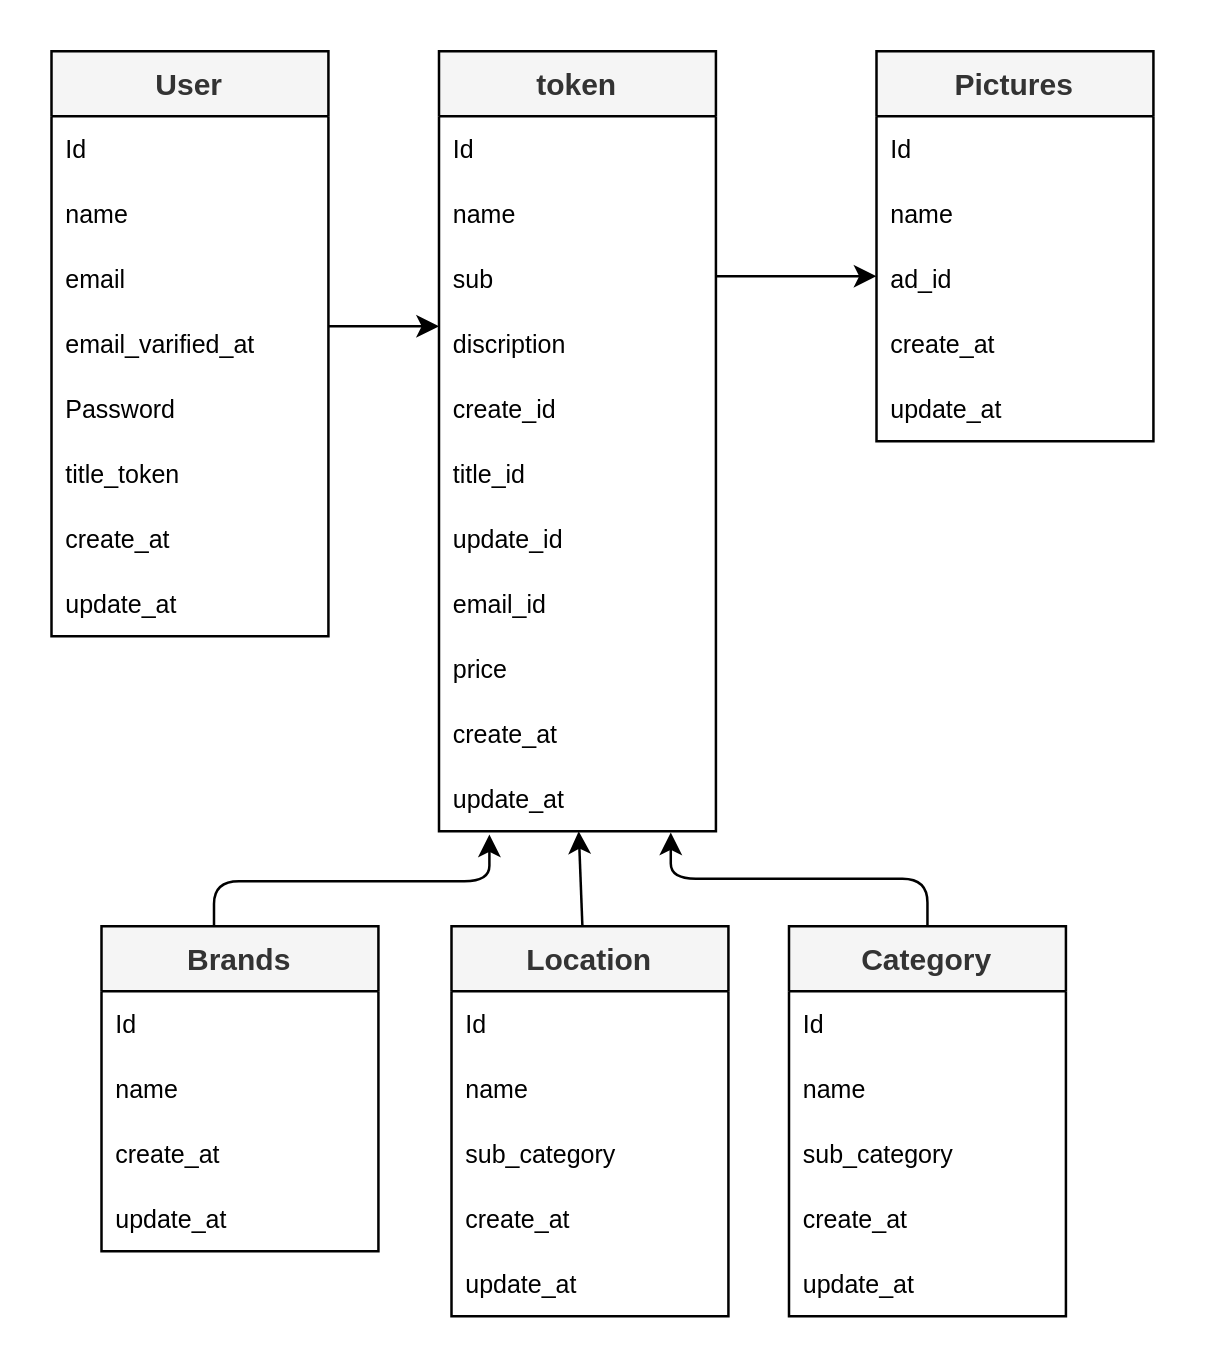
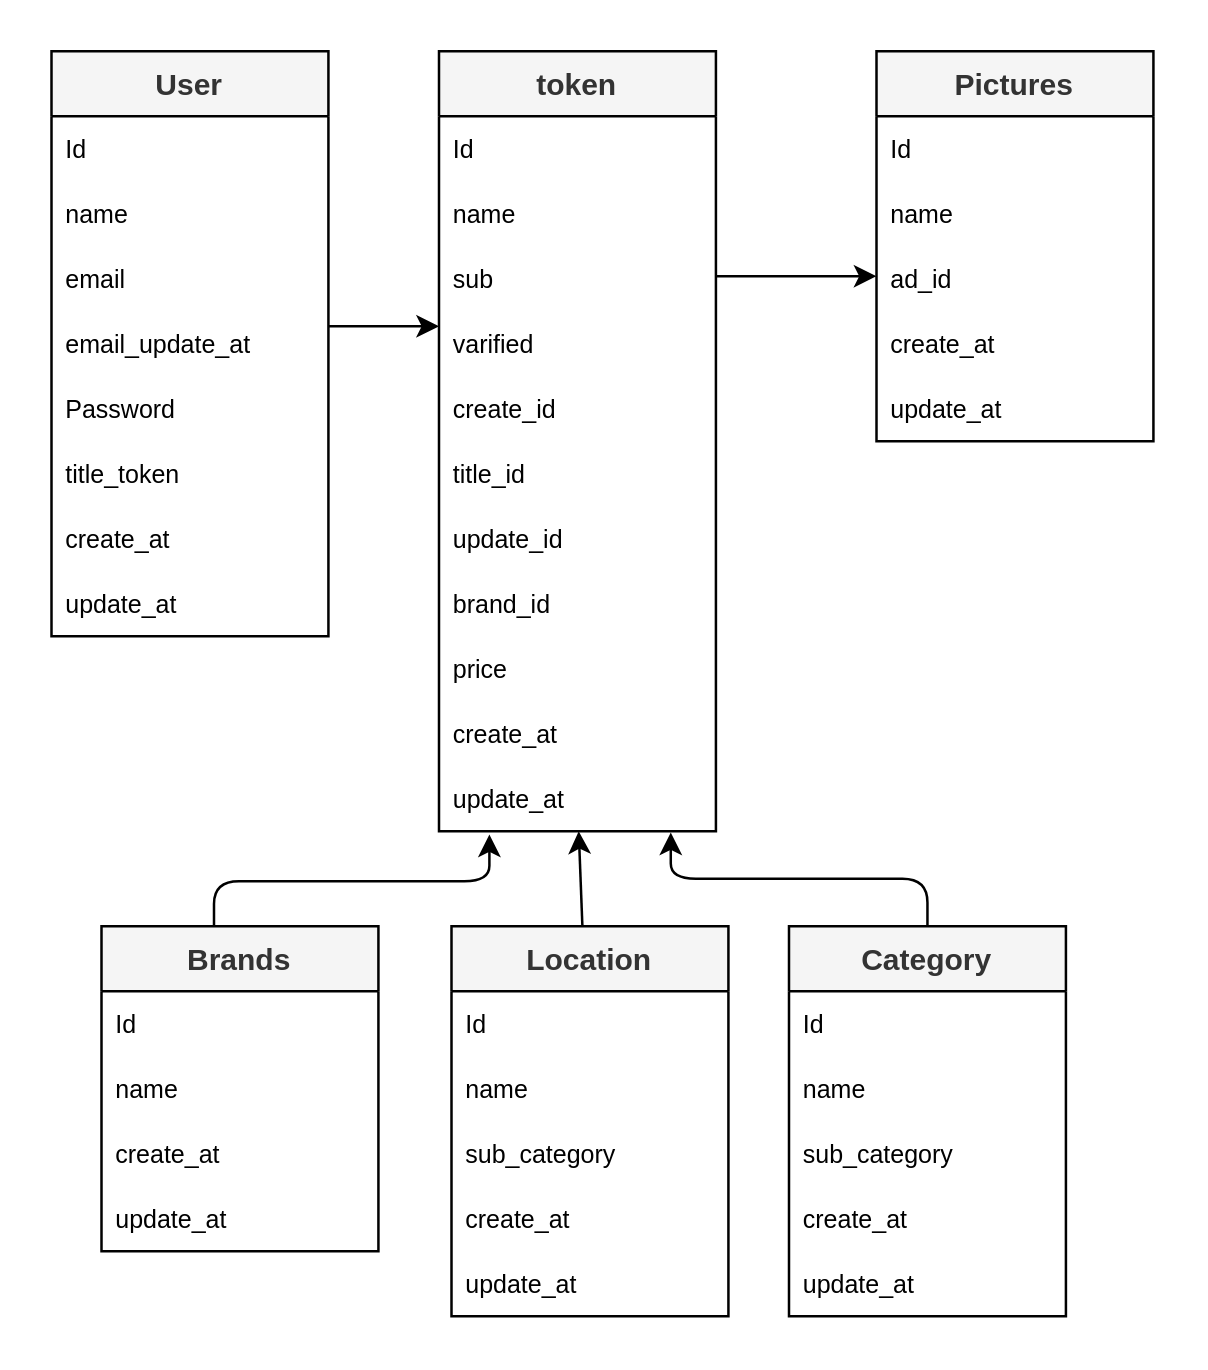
- <mxCell id="6" value="email_varified_at" style="text;strokeColor=none;fillColor=none;align=left;verticalAlign=middle;spacingLeft=4;spacingRight=4;overflow=hidden;rotatable=0;points=[[0,0.5],[1,0.5]];portConstraint=eastwest;rounded=0;sketch=0;fontSize=10;fontStyle=0" vertex="1" parent="2"><mxGeometry y="104" width="110.77" height="26" as="geometry" /></mxCell>
+ <mxCell id="6" value="email_update_at" style="text;strokeColor=none;fillColor=none;align=left;verticalAlign=middle;spacingLeft=4;spacingRight=4;overflow=hidden;rotatable=0;points=[[0,0.5],[1,0.5]];portConstraint=eastwest;rounded=0;sketch=0;fontSize=10;fontStyle=0" vertex="1" parent="2"><mxGeometry y="104" width="110.77" height="26" as="geometry" /></mxCell>
- <mxCell id="33" value="discription" style="text;strokeColor=none;fillColor=none;align=left;verticalAlign=middle;spacingLeft=4;spacingRight=4;overflow=hidden;rotatable=0;points=[[0,0.5],[1,0.5]];portConstraint=eastwest;rounded=0;sketch=0;fontSize=10;fontStyle=0" vertex="1" parent="29"><mxGeometry y="104" width="110.77" height="26" as="geometry" /></mxCell>
+ <mxCell id="33" value="varified" style="text;strokeColor=none;fillColor=none;align=left;verticalAlign=middle;spacingLeft=4;spacingRight=4;overflow=hidden;rotatable=0;points=[[0,0.5],[1,0.5]];portConstraint=eastwest;rounded=0;sketch=0;fontSize=10;fontStyle=0" vertex="1" parent="29"><mxGeometry y="104" width="110.77" height="26" as="geometry" /></mxCell>
- <mxCell id="37" value="email_id" style="text;strokeColor=none;fillColor=none;align=left;verticalAlign=middle;spacingLeft=4;spacingRight=4;overflow=hidden;rotatable=0;points=[[0,0.5],[1,0.5]];portConstraint=eastwest;rounded=0;sketch=0;fontSize=10;fontStyle=0" vertex="1" parent="29"><mxGeometry y="208" width="110.77" height="26" as="geometry" /></mxCell>
+ <mxCell id="37" value="brand_id" style="text;strokeColor=none;fillColor=none;align=left;verticalAlign=middle;spacingLeft=4;spacingRight=4;overflow=hidden;rotatable=0;points=[[0,0.5],[1,0.5]];portConstraint=eastwest;rounded=0;sketch=0;fontSize=10;fontStyle=0" vertex="1" parent="29"><mxGeometry y="208" width="110.77" height="26" as="geometry" /></mxCell>
